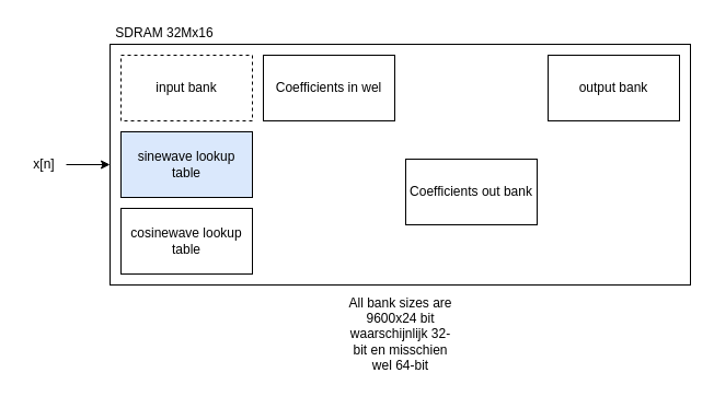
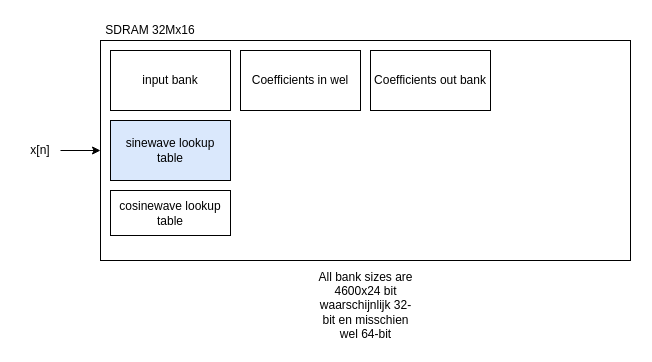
- <mxCell id="6" value="input bank" style="rounded=0;whiteSpace=wrap;html=1;dashed=1;" parent="1" vertex="1"><mxGeometry x="110" y="50" width="120" height="60" as="geometry" /></mxCell>
+ <mxCell id="6" value="input bank" style="rounded=0;whiteSpace=wrap;html=1;" parent="1" vertex="1"><mxGeometry x="110" y="50" width="120" height="60" as="geometry" /></mxCell>
- <mxCell id="7" value="output bank" style="rounded=0;whiteSpace=wrap;html=1;" parent="1" vertex="1"><mxGeometry x="500" y="50" width="120" height="60" as="geometry" /></mxCell>
- <mxCell id="9" value="Coefficients out bank" style="rounded=0;whiteSpace=wrap;html=1;" parent="1" vertex="1"><mxGeometry x="370" y="145" width="120" height="60" as="geometry" /></mxCell>
+ <mxCell id="9" value="Coefficients out bank" style="rounded=0;whiteSpace=wrap;html=1;" parent="1" vertex="1"><mxGeometry x="370" y="50" width="120" height="60" as="geometry" /></mxCell>
- <mxCell id="11" value="cosinewave lookup table" style="rounded=0;whiteSpace=wrap;html=1;" parent="1" vertex="1"><mxGeometry x="110" y="190" width="120" height="60" as="geometry" /></mxCell>
+ <mxCell id="11" value="cosinewave lookup table" style="rounded=0;whiteSpace=wrap;html=1;" parent="1" vertex="1"><mxGeometry x="110" y="190" width="120" height="45" as="geometry" /></mxCell>
- <mxCell id="12" value="All bank sizes are 9600x24 bit&lt;br&gt;waarschijnlijk 32-bit en misschien wel 64-bit" style="text;html=1;strokeColor=none;fillColor=none;align=center;verticalAlign=middle;whiteSpace=wrap;rounded=0;" parent="1" vertex="1"><mxGeometry x="312.5" y="270" width="105" height="70" as="geometry" /></mxCell>
+ <mxCell id="12" value="All bank sizes are 4600x24 bit&lt;br&gt;waarschijnlijk 32-bit en misschien wel 64-bit" style="text;html=1;strokeColor=none;fillColor=none;align=center;verticalAlign=middle;whiteSpace=wrap;rounded=0;" parent="1" vertex="1"><mxGeometry x="312.5" y="270" width="105" height="70" as="geometry" /></mxCell>
